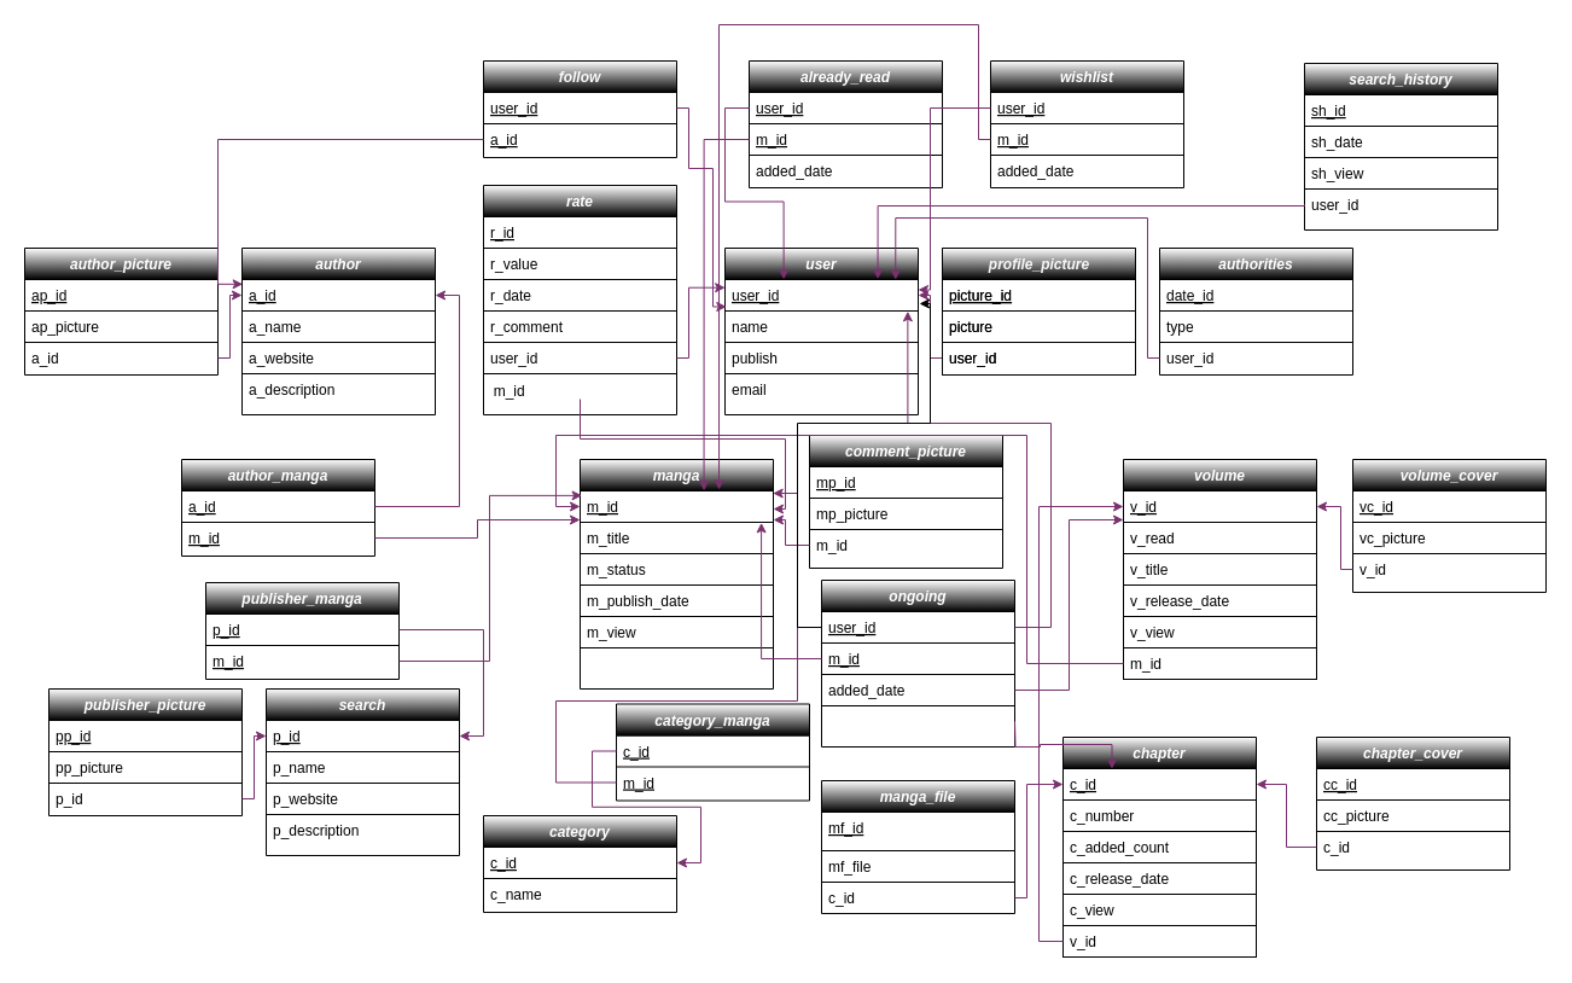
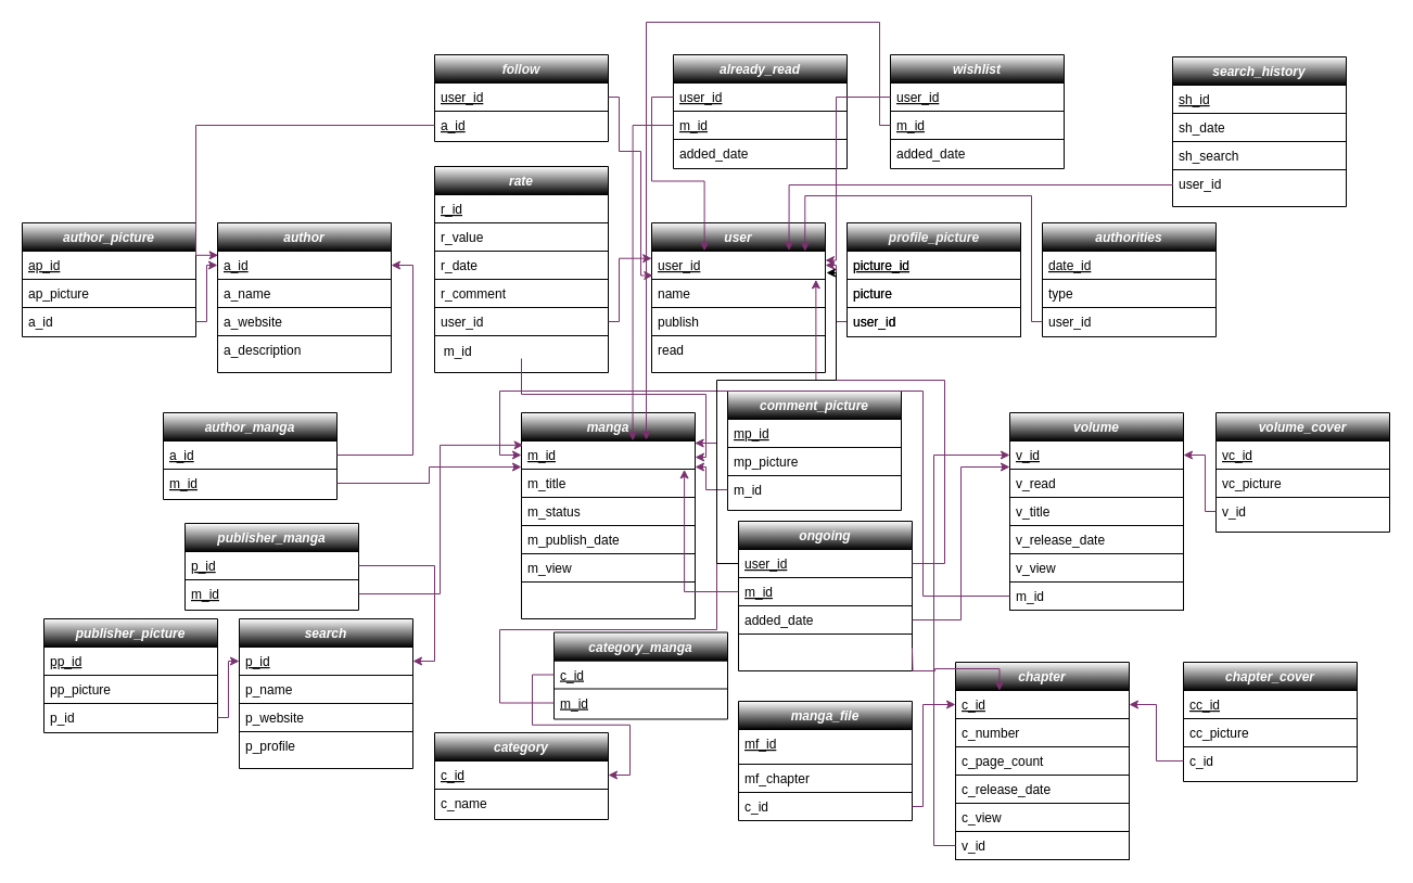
- <mxCell id="121" value="sh_view" style="text;align=left;verticalAlign=top;spacingLeft=4;spacingRight=4;overflow=hidden;rotatable=0;points=[[0,0.5],[1,0.5]];portConstraint=eastwest;rounded=0;shadow=0;html=0;strokeColor=default;" parent="118" vertex="1"><mxGeometry y="78" width="160" height="26" as="geometry" /></mxCell>
+ <mxCell id="121" value="sh_search" style="text;align=left;verticalAlign=top;spacingLeft=4;spacingRight=4;overflow=hidden;rotatable=0;points=[[0,0.5],[1,0.5]];portConstraint=eastwest;rounded=0;shadow=0;html=0;strokeColor=default;" parent="118" vertex="1"><mxGeometry y="78" width="160" height="26" as="geometry" /></mxCell>
- <mxCell id="41" value="email" style="text;align=left;verticalAlign=top;spacingLeft=4;spacingRight=4;overflow=hidden;rotatable=0;points=[[0,0.5],[1,0.5]];portConstraint=eastwest;rounded=0;shadow=0;html=0;strokeColor=none;" parent="37" vertex="1"><mxGeometry y="104" width="160" height="26" as="geometry" /></mxCell>
+ <mxCell id="41" value="read" style="text;align=left;verticalAlign=top;spacingLeft=4;spacingRight=4;overflow=hidden;rotatable=0;points=[[0,0.5],[1,0.5]];portConstraint=eastwest;rounded=0;shadow=0;html=0;strokeColor=none;" parent="37" vertex="1"><mxGeometry y="104" width="160" height="26" as="geometry" /></mxCell>
- <mxCell id="75" value="p_description" style="text;align=left;verticalAlign=top;spacingLeft=4;spacingRight=4;overflow=hidden;rotatable=0;points=[[0,0.5],[1,0.5]];portConstraint=eastwest;rounded=0;shadow=0;html=0;strokeColor=none;" parent="71" vertex="1"><mxGeometry y="104" width="160" height="26" as="geometry" /></mxCell>
+ <mxCell id="75" value="p_profile" style="text;align=left;verticalAlign=top;spacingLeft=4;spacingRight=4;overflow=hidden;rotatable=0;points=[[0,0.5],[1,0.5]];portConstraint=eastwest;rounded=0;shadow=0;html=0;strokeColor=none;" parent="71" vertex="1"><mxGeometry y="104" width="160" height="26" as="geometry" /></mxCell>
- <mxCell id="33" value="c_added_count" style="text;align=left;verticalAlign=top;spacingLeft=4;spacingRight=4;overflow=hidden;rotatable=0;points=[[0,0.5],[1,0.5]];portConstraint=eastwest;rounded=0;shadow=0;html=0;strokeColor=default;" parent="30" vertex="1"><mxGeometry y="78" width="160" height="26" as="geometry" /></mxCell>
+ <mxCell id="33" value="c_page_count" style="text;align=left;verticalAlign=top;spacingLeft=4;spacingRight=4;overflow=hidden;rotatable=0;points=[[0,0.5],[1,0.5]];portConstraint=eastwest;rounded=0;shadow=0;html=0;strokeColor=default;" parent="30" vertex="1"><mxGeometry y="78" width="160" height="26" as="geometry" /></mxCell>
- <mxCell id="50" value="mf_file" style="text;align=left;verticalAlign=top;spacingLeft=4;spacingRight=4;overflow=hidden;rotatable=0;points=[[0,0.5],[1,0.5]];portConstraint=eastwest;rounded=0;shadow=0;html=0;strokeColor=default;" parent="48" vertex="1"><mxGeometry y="58" width="160" height="26" as="geometry" /></mxCell>
+ <mxCell id="50" value="mf_chapter" style="text;align=left;verticalAlign=top;spacingLeft=4;spacingRight=4;overflow=hidden;rotatable=0;points=[[0,0.5],[1,0.5]];portConstraint=eastwest;rounded=0;shadow=0;html=0;strokeColor=default;" parent="48" vertex="1"><mxGeometry y="58" width="160" height="26" as="geometry" /></mxCell>
